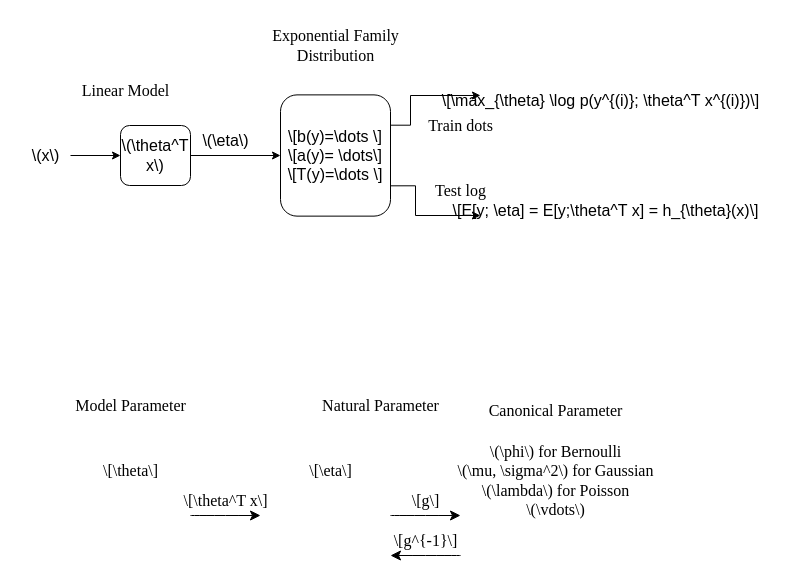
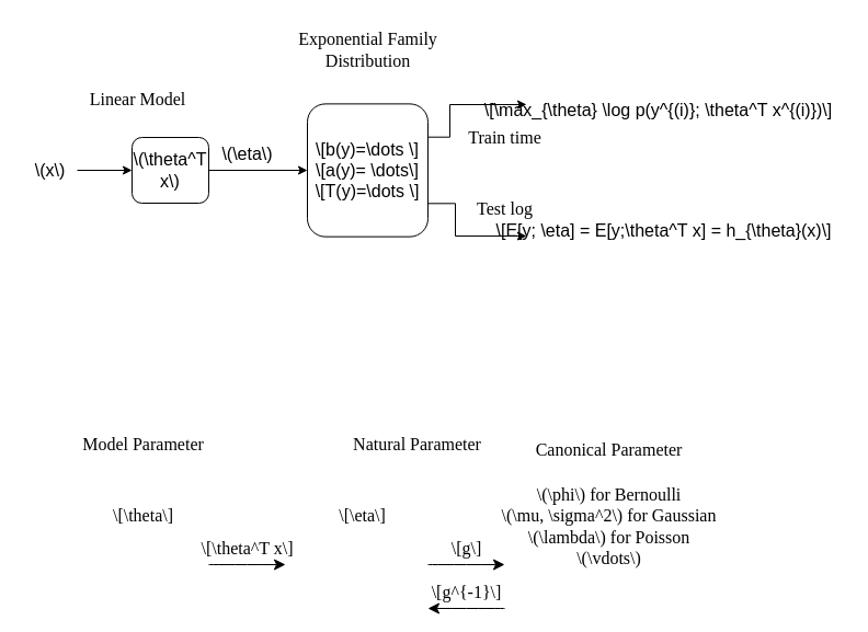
- <mxCell id="14" value="&lt;font face=&quot;Georgia&quot;&gt;&lt;span style=&quot;font-size: 16px;&quot;&gt;Train dots&lt;/span&gt;&lt;/font&gt;" style="text;html=1;align=center;verticalAlign=middle;resizable=0;points=[];autosize=1;strokeColor=none;fillColor=none;" parent="1" vertex="1"><mxGeometry x="410" y="110" width="100" height="30" as="geometry" /></mxCell>
+ <mxCell id="14" value="&lt;font face=&quot;Georgia&quot;&gt;&lt;span style=&quot;font-size: 16px;&quot;&gt;Train time&lt;/span&gt;&lt;/font&gt;" style="text;html=1;align=center;verticalAlign=middle;resizable=0;points=[];autosize=1;strokeColor=none;fillColor=none;" parent="1" vertex="1"><mxGeometry x="410" y="110" width="100" height="30" as="geometry" /></mxCell>
